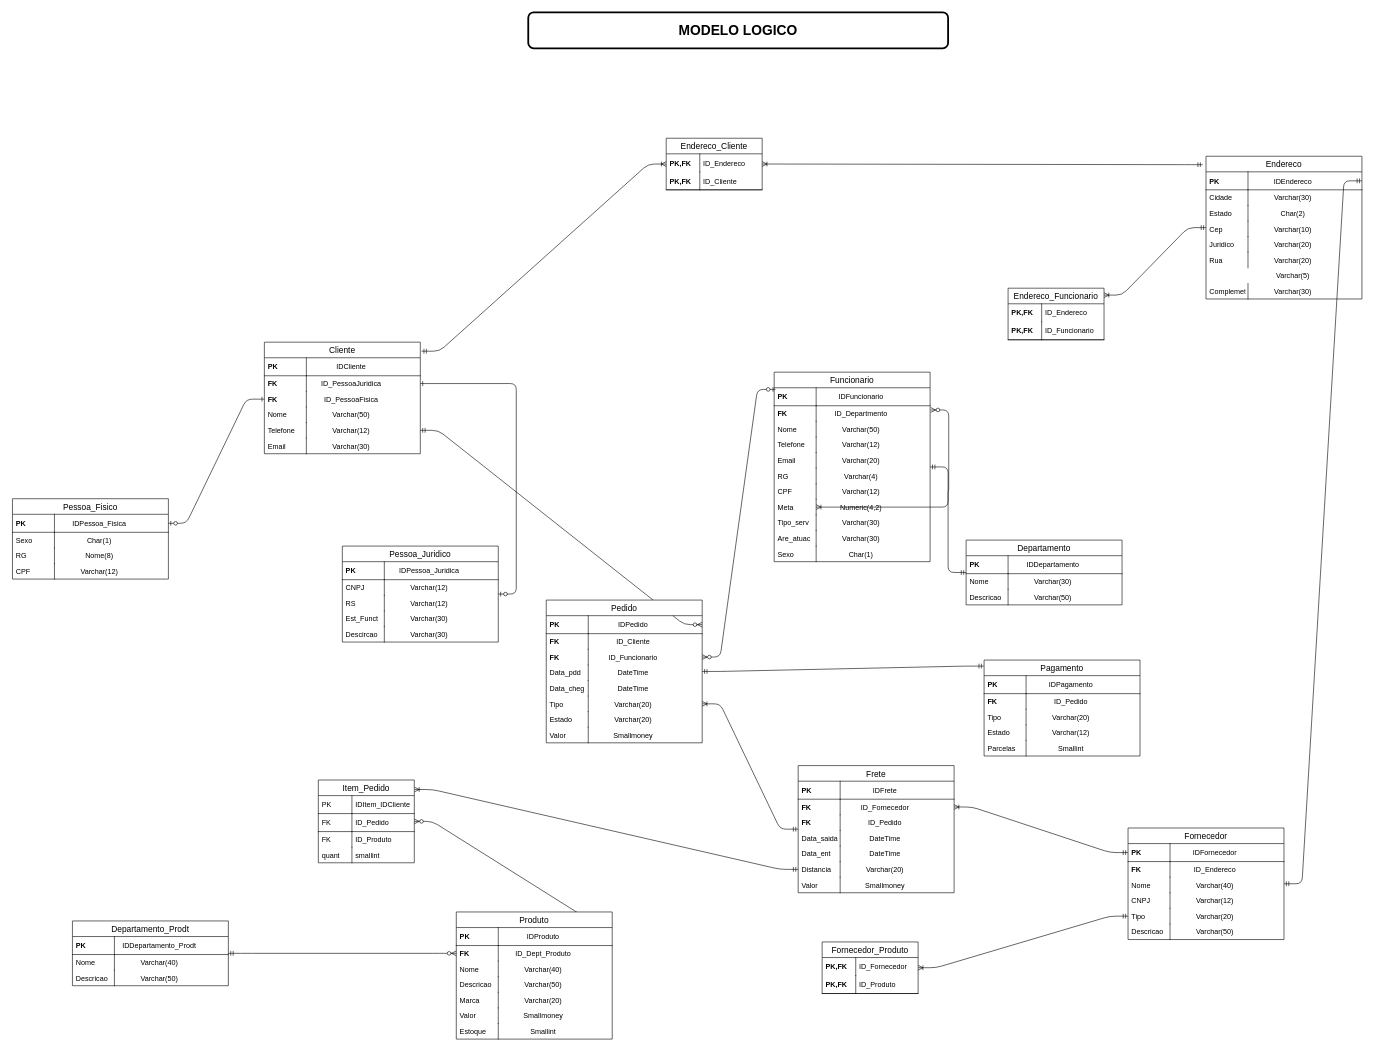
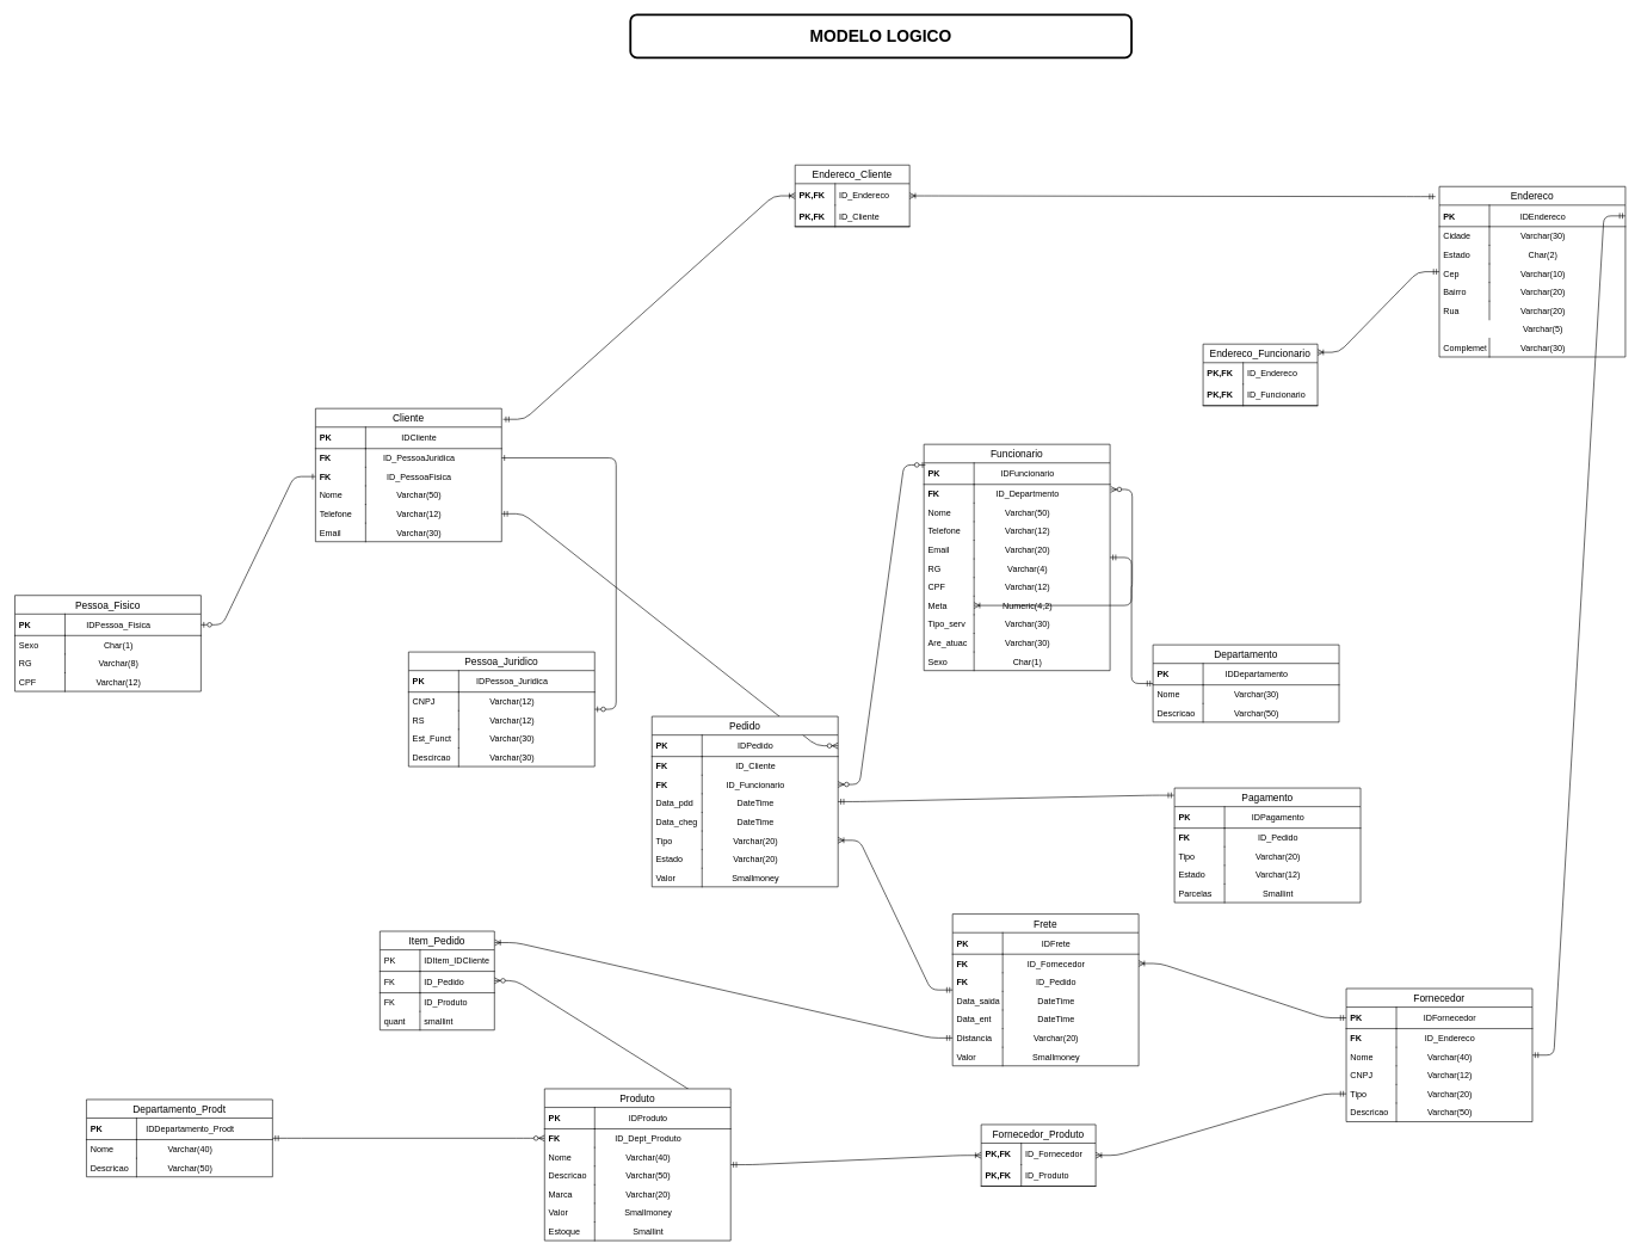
- <mxCell id="42" value="Juridico" style="shape=partialRectangle;top=0;left=0;bottom=0;fillColor=none;align=left;verticalAlign=top;spacingLeft=4;spacingRight=4;overflow=hidden;rotatable=0;points=[];portConstraint=eastwest;part=1;fontSize=12;" parent="41" vertex="1" connectable="0"><mxGeometry width="70" height="26" as="geometry" /></mxCell>
+ <mxCell id="42" value="Bairro" style="shape=partialRectangle;top=0;left=0;bottom=0;fillColor=none;align=left;verticalAlign=top;spacingLeft=4;spacingRight=4;overflow=hidden;rotatable=0;points=[];portConstraint=eastwest;part=1;fontSize=12;" parent="41" vertex="1" connectable="0"><mxGeometry width="70" height="26" as="geometry" /></mxCell>
- <mxCell id="94" value="Nome(8)" style="shape=partialRectangle;top=0;left=0;right=0;bottom=0;align=center;verticalAlign=top;fillColor=none;spacingLeft=34;spacingRight=4;overflow=hidden;rotatable=0;points=[[0,0.5],[1,0.5]];portConstraint=eastwest;dropTarget=0;fontSize=12;" parent="89" vertex="1"><mxGeometry y="82" width="260" height="26" as="geometry" /></mxCell>
+ <mxCell id="94" value="Varchar(8)" style="shape=partialRectangle;top=0;left=0;right=0;bottom=0;align=center;verticalAlign=top;fillColor=none;spacingLeft=34;spacingRight=4;overflow=hidden;rotatable=0;points=[[0,0.5],[1,0.5]];portConstraint=eastwest;dropTarget=0;fontSize=12;" parent="89" vertex="1"><mxGeometry y="82" width="260" height="26" as="geometry" /></mxCell>
+ <mxCell id="16" value="" style="edgeStyle=entityRelationEdgeStyle;fontSize=12;html=1;endArrow=ERmandOne;endFill=0;startArrow=ERoneToMany;startFill=0;" parent="1" source="197" target="160" edge="1"><mxGeometry width="100" height="100" relative="1" as="geometry"><mxPoint x="1150" y="1500" as="sourcePoint" /><mxPoint x="1160" y="1760" as="targetPoint" /></mxGeometry></mxCell>
